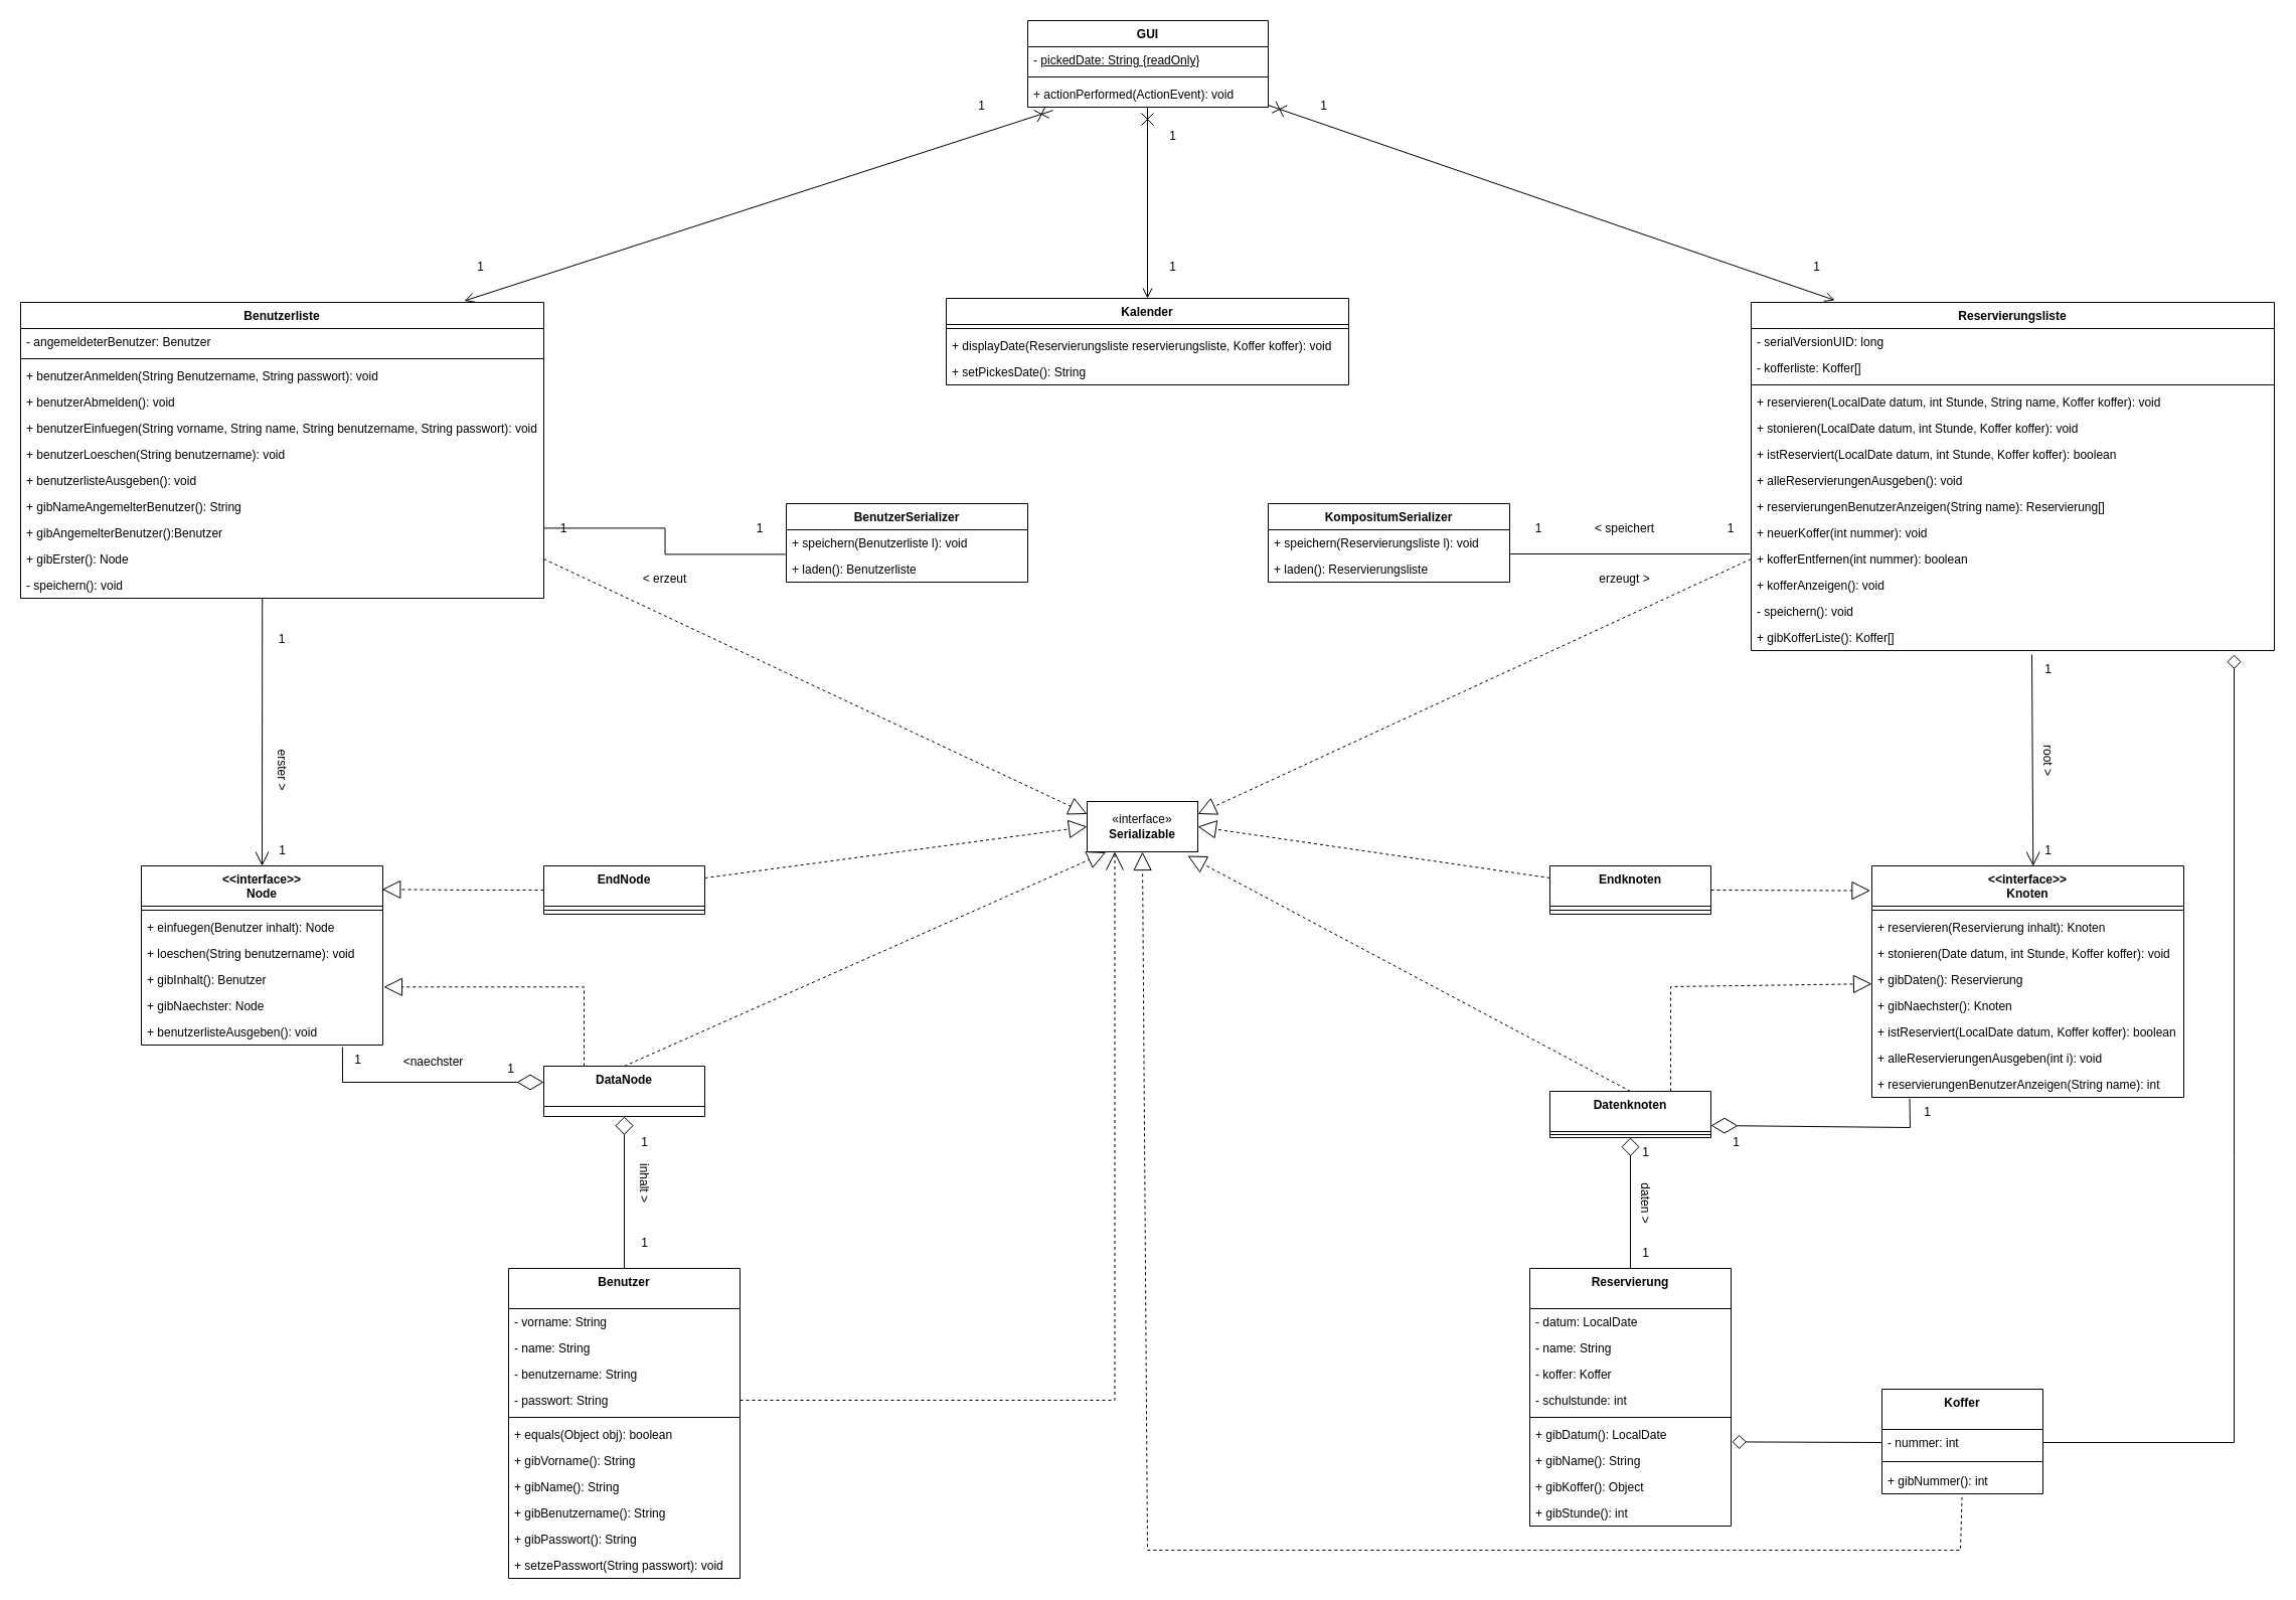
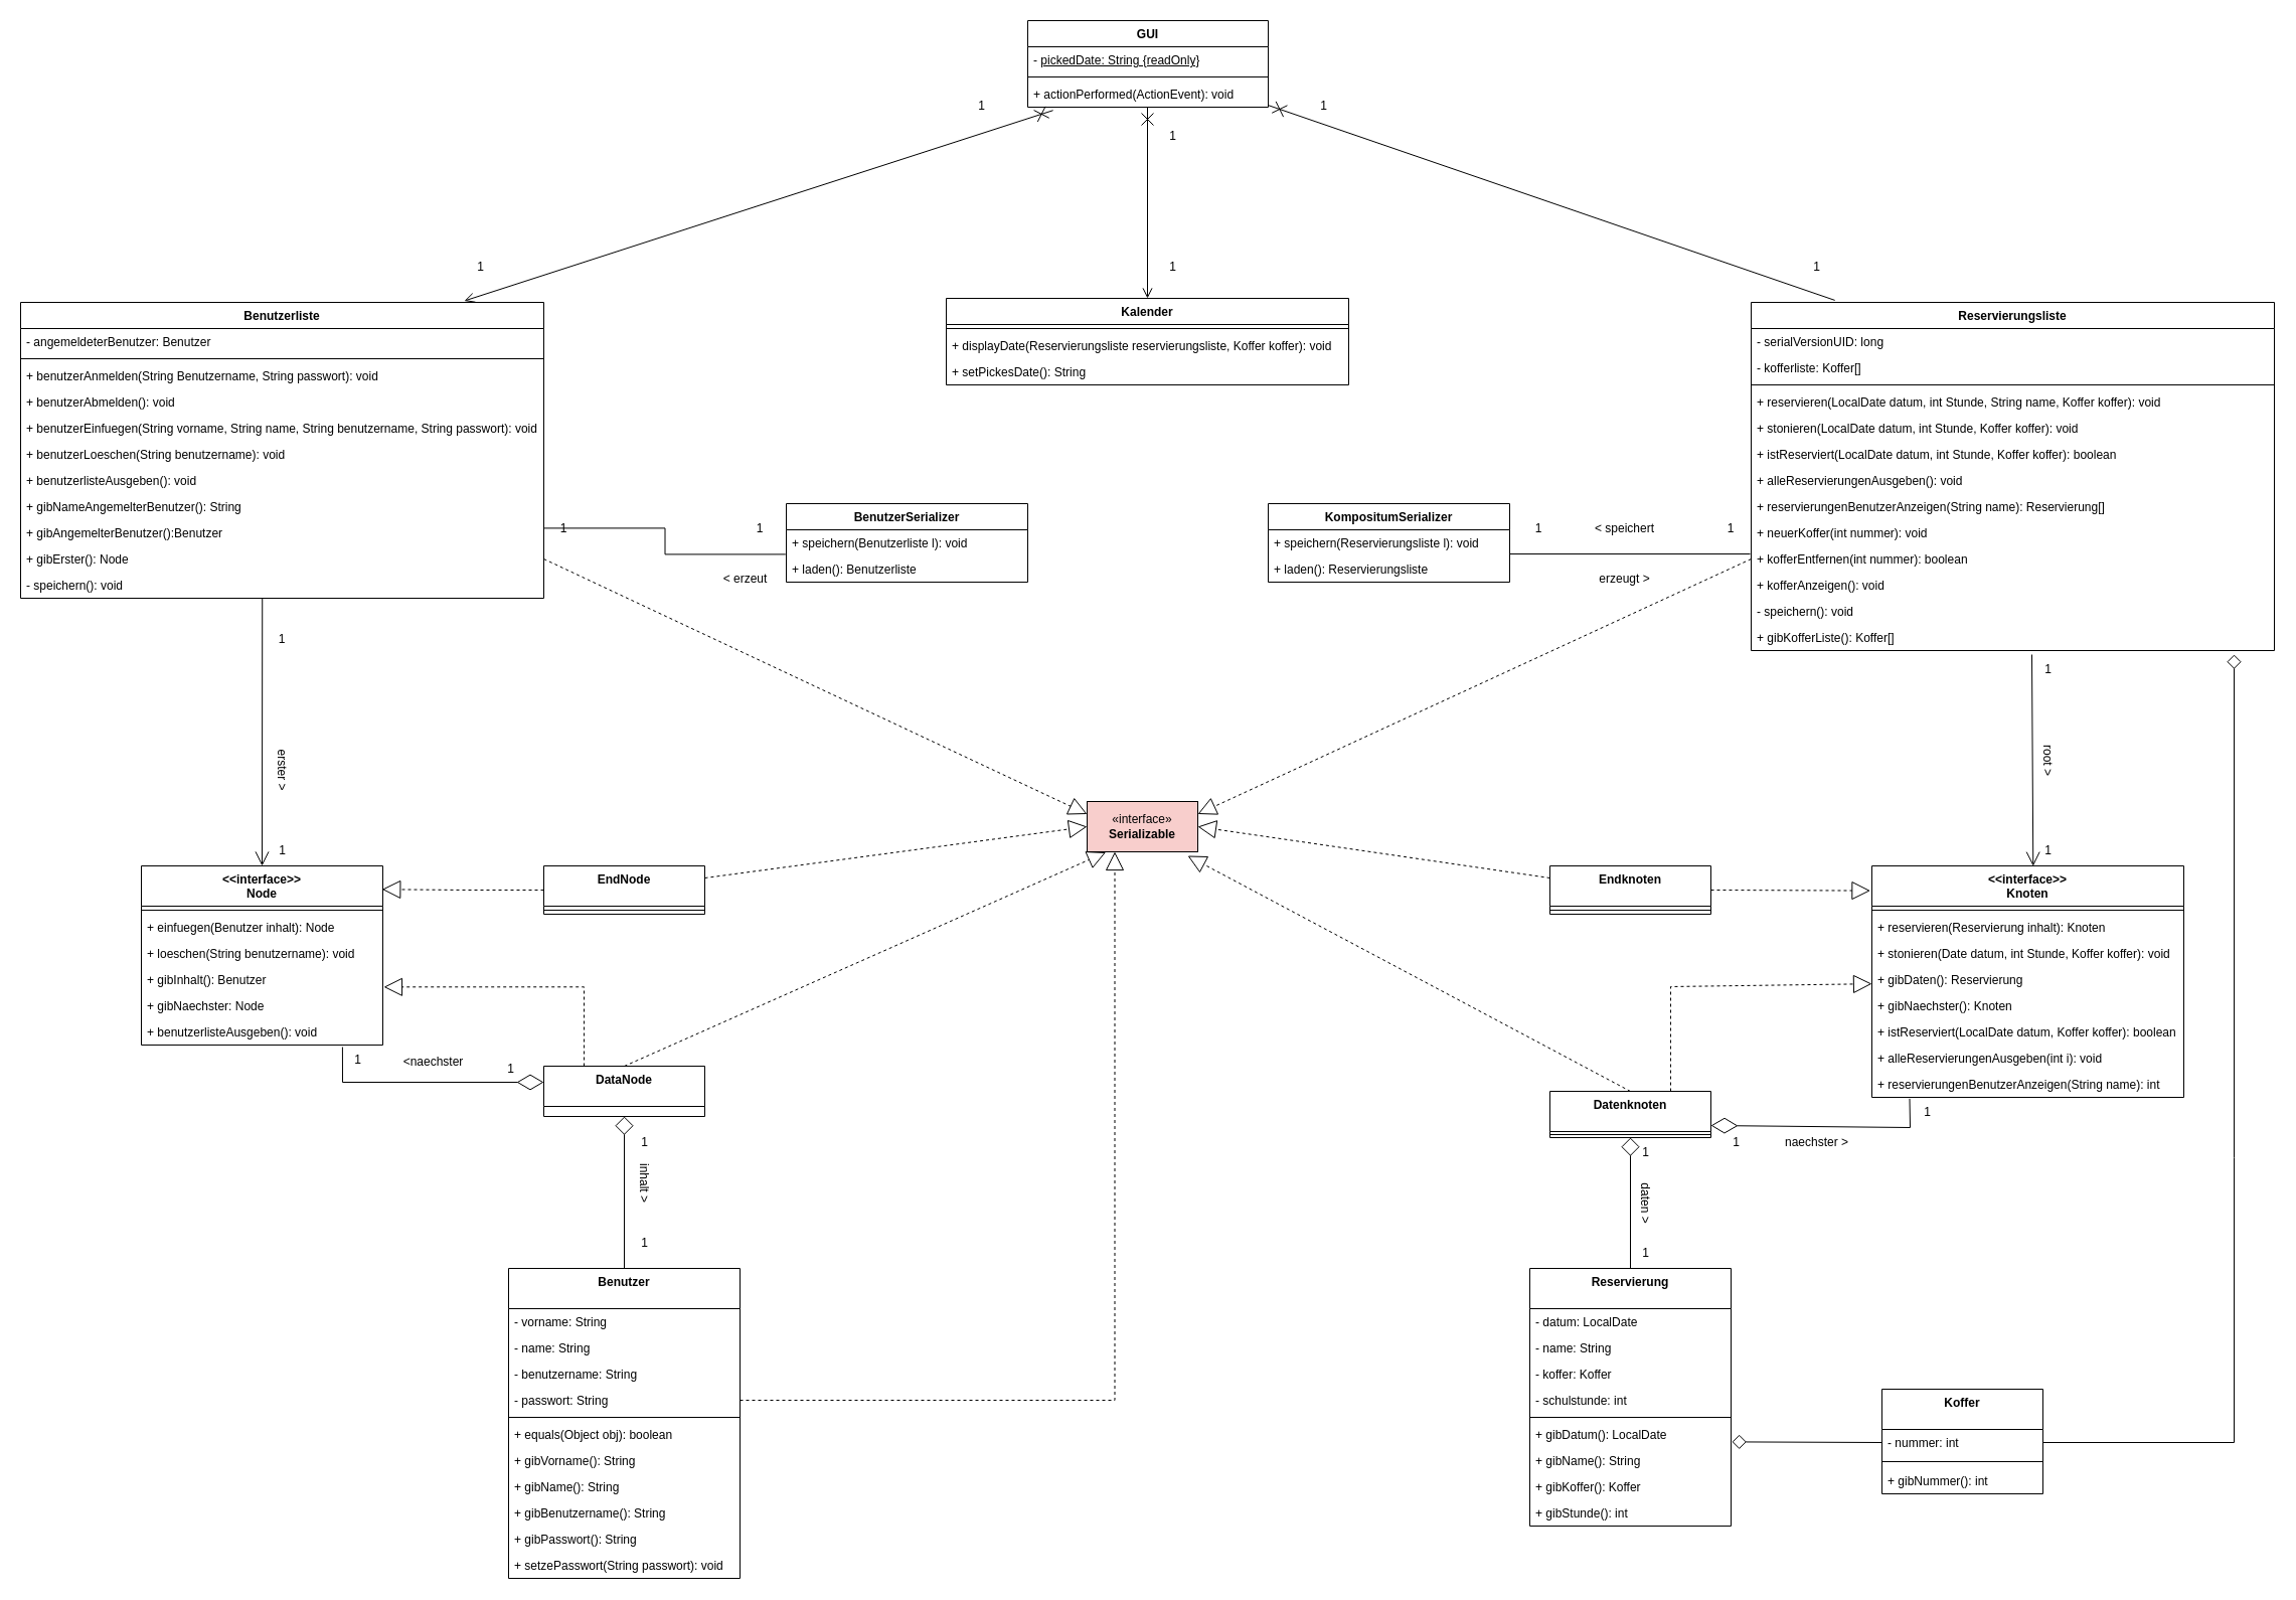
- <mxCell id="122" value="" style="endArrow=open;startArrow=cross;endFill=0;startFill=0;endSize=8;startSize=10;html=1;rounded=0;entryX=0.16;entryY=-0.006;entryDx=0;entryDy=0;entryPerimeter=0;" parent="1" source="114" target="12" edge="1"><mxGeometry width="160" relative="1" as="geometry"><mxPoint x="360" y="270" as="sourcePoint" /><mxPoint x="520" y="270" as="targetPoint" /></mxGeometry></mxCell>
+ <mxCell id="122" value="" style="endArrow=none;startArrow=cross;endFill=0;startFill=0;endSize=8;startSize=10;html=1;rounded=0;entryX=0.16;entryY=-0.006;entryDx=0;entryDy=0;entryPerimeter=0;" parent="1" source="114" target="12" edge="1"><mxGeometry width="160" relative="1" as="geometry"><mxPoint x="360" y="270" as="sourcePoint" /><mxPoint x="520" y="270" as="targetPoint" /></mxGeometry></mxCell>
- <mxCell id="145" value="&amp;lt; erzeut" style="text;html=1;align=center;verticalAlign=middle;resizable=0;points=[];autosize=1;strokeColor=none;fillColor=none;" vertex="1" parent="1"><mxGeometry x="625" y="560" width="70" height="30" as="geometry" /></mxCell>
+ <mxCell id="145" value="&amp;lt; erzeut" style="text;html=1;align=center;verticalAlign=middle;resizable=0;points=[];autosize=1;strokeColor=none;fillColor=none;" vertex="1" parent="1"><mxGeometry x="705" y="560" width="70" height="30" as="geometry" /></mxCell>
- <mxCell id="59" value="«interface»&lt;br&gt;&lt;b&gt;Serializable&lt;/b&gt;" style="html=1;whiteSpace=wrap;" parent="1" vertex="1"><mxGeometry x="1080" y="796" width="110" height="50" as="geometry" /></mxCell>
+ <mxCell id="59" value="«interface»&lt;br&gt;&lt;b&gt;Serializable&lt;/b&gt;" style="html=1;whiteSpace=wrap;fillColor=#f8cecc;" parent="1" vertex="1"><mxGeometry x="1080" y="796" width="110" height="50" as="geometry" /></mxCell>
- <mxCell id="79" style="edgeStyle=orthogonalEdgeStyle;rounded=0;orthogonalLoop=1;jettySize=auto;html=1;dashed=1;endArrow=open;endFill=0;endSize=16;entryX=0.25;entryY=1;entryDx=0;entryDy=0;exitX=1;exitY=0.5;exitDx=0;exitDy=0;" parent="1" source="85" target="59" edge="1"><mxGeometry relative="1" as="geometry"><mxPoint x="1120" y="920" as="targetPoint" /><Array as="points"><mxPoint x="1108" y="1391" /></Array><mxPoint x="520" y="1180" as="sourcePoint" /></mxGeometry></mxCell>
+ <mxCell id="79" style="edgeStyle=orthogonalEdgeStyle;rounded=0;orthogonalLoop=1;jettySize=auto;html=1;dashed=1;endArrow=block;endFill=0;endSize=16;entryX=0.25;entryY=1;entryDx=0;entryDy=0;exitX=1;exitY=0.5;exitDx=0;exitDy=0;" parent="1" source="85" target="59" edge="1"><mxGeometry relative="1" as="geometry"><mxPoint x="1120" y="920" as="targetPoint" /><Array as="points"><mxPoint x="1108" y="1391" /></Array><mxPoint x="520" y="1180" as="sourcePoint" /></mxGeometry></mxCell>
+ <mxCell id="30" value="naechster &amp;gt;" style="text;html=1;align=center;verticalAlign=middle;resizable=0;points=[];autosize=1;strokeColor=none;fillColor=none;" parent="1" vertex="1"><mxGeometry x="1760" y="1120" width="90" height="30" as="geometry" /></mxCell>
- <mxCell id="10" value="+ gibKoffer(): Object" style="text;strokeColor=none;fillColor=none;align=left;verticalAlign=top;spacingLeft=4;spacingRight=4;overflow=hidden;rotatable=0;points=[[0,0.5],[1,0.5]];portConstraint=eastwest;" parent="2" vertex="1"><mxGeometry y="204" width="200" height="26" as="geometry" /></mxCell>
+ <mxCell id="10" value="+ gibKoffer(): Koffer" style="text;strokeColor=none;fillColor=none;align=left;verticalAlign=top;spacingLeft=4;spacingRight=4;overflow=hidden;rotatable=0;points=[[0,0.5],[1,0.5]];portConstraint=eastwest;" parent="2" vertex="1"><mxGeometry y="204" width="200" height="26" as="geometry" /></mxCell>
- <mxCell id="60" value="" style="endArrow=block;endSize=16;endFill=0;html=1;rounded=0;exitX=0.497;exitY=1.126;exitDx=0;exitDy=0;entryX=0.5;entryY=1;entryDx=0;entryDy=0;dashed=1;exitPerimeter=0;" parent="1" source="51" target="59" edge="1"><mxGeometry width="160" relative="1" as="geometry"><mxPoint x="1948.08" y="1514.004" as="sourcePoint" /><mxPoint x="1050" y="475" as="targetPoint" /><Array as="points"><mxPoint x="1948" y="1540" /><mxPoint x="1140" y="1540" /></Array></mxGeometry></mxCell>
